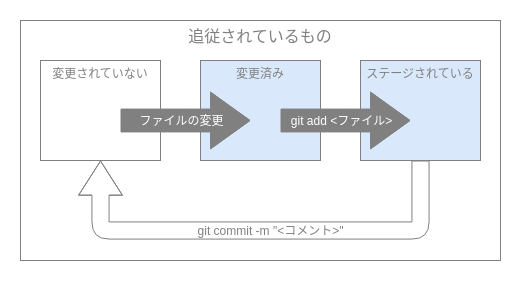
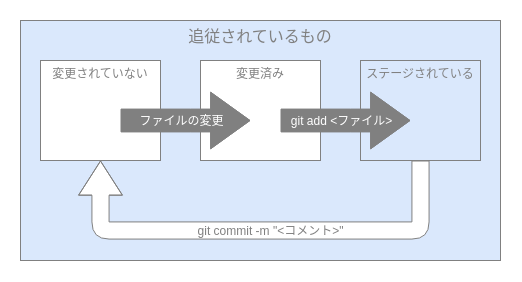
- <mxCell id="2" value="&lt;font style=&quot;font-size: 16px&quot;&gt;追従されているもの&lt;/font&gt;&lt;br&gt;" style="rounded=0;whiteSpace=wrap;html=1;labelBackgroundColor=none;fontColor=#808080;align=center;strokeColor=#808080;verticalAlign=top;" vertex="1" parent="1"><mxGeometry x="20" y="20" width="480" height="240" as="geometry" /></mxCell>
+ <mxCell id="2" value="&lt;font style=&quot;font-size: 16px&quot;&gt;追従されているもの&lt;/font&gt;&lt;br&gt;" style="rounded=0;whiteSpace=wrap;html=1;labelBackgroundColor=none;fontColor=#808080;align=center;strokeColor=#808080;verticalAlign=top;fillColor=#dae8fc;" vertex="1" parent="1"><mxGeometry x="20" y="20" width="480" height="240" as="geometry" /></mxCell>
- <mxCell id="3" value="変更済み&lt;br&gt;" style="rounded=0;whiteSpace=wrap;html=1;verticalAlign=top;strokeColor=#808080;fontColor=#808080;fillColor=#dae8fc;" vertex="1" parent="1"><mxGeometry x="200" y="60" width="120" height="100" as="geometry" /></mxCell>
+ <mxCell id="3" value="変更済み&lt;br&gt;" style="rounded=0;whiteSpace=wrap;html=1;verticalAlign=top;strokeColor=#808080;fontColor=#808080;" vertex="1" parent="1"><mxGeometry x="200" y="60" width="120" height="100" as="geometry" /></mxCell>
